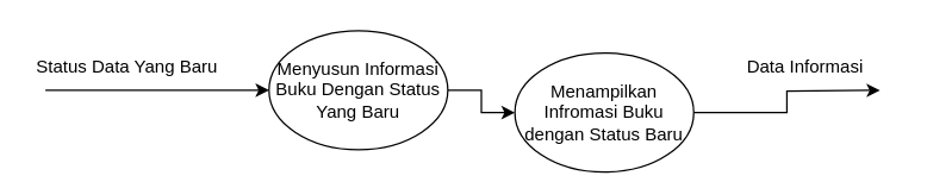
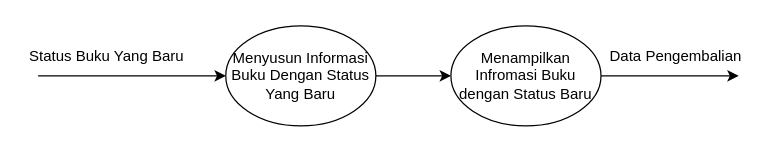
- <mxCell id="5" value="Status Data Yang Baru" style="text;html=1;align=center;verticalAlign=middle;whiteSpace=wrap;rounded=0;" vertex="1" parent="1"><mxGeometry x="20" y="30" width="130" height="30" as="geometry" /></mxCell>
+ <mxCell id="5" value="Status Buku Yang Baru" style="text;html=1;align=center;verticalAlign=middle;whiteSpace=wrap;rounded=0;" vertex="1" parent="1"><mxGeometry x="20" y="30" width="130" height="30" as="geometry" /></mxCell>
- <mxCell id="8" value="Data Informasi" style="text;html=1;align=center;verticalAlign=middle;whiteSpace=wrap;rounded=0;" vertex="1" parent="1"><mxGeometry x="480" y="30" width="120" height="30" as="geometry" /></mxCell>
+ <mxCell id="8" value="Data Pengembalian" style="text;html=1;align=center;verticalAlign=middle;whiteSpace=wrap;rounded=0;" vertex="1" parent="1"><mxGeometry x="480" y="30" width="120" height="30" as="geometry" /></mxCell>
- <mxCell id="7" value="Menampilkan Infromasi Buku dengan Status Baru" style="ellipse;whiteSpace=wrap;html=1;" vertex="1" parent="1"><mxGeometry x="345" y="35" width="120" height="80" as="geometry" /></mxCell>
+ <mxCell id="7" value="Menampilkan Infromasi Buku dengan Status Baru" style="ellipse;whiteSpace=wrap;html=1;" vertex="1" parent="1"><mxGeometry x="360" y="20" width="120" height="80" as="geometry" /></mxCell>
